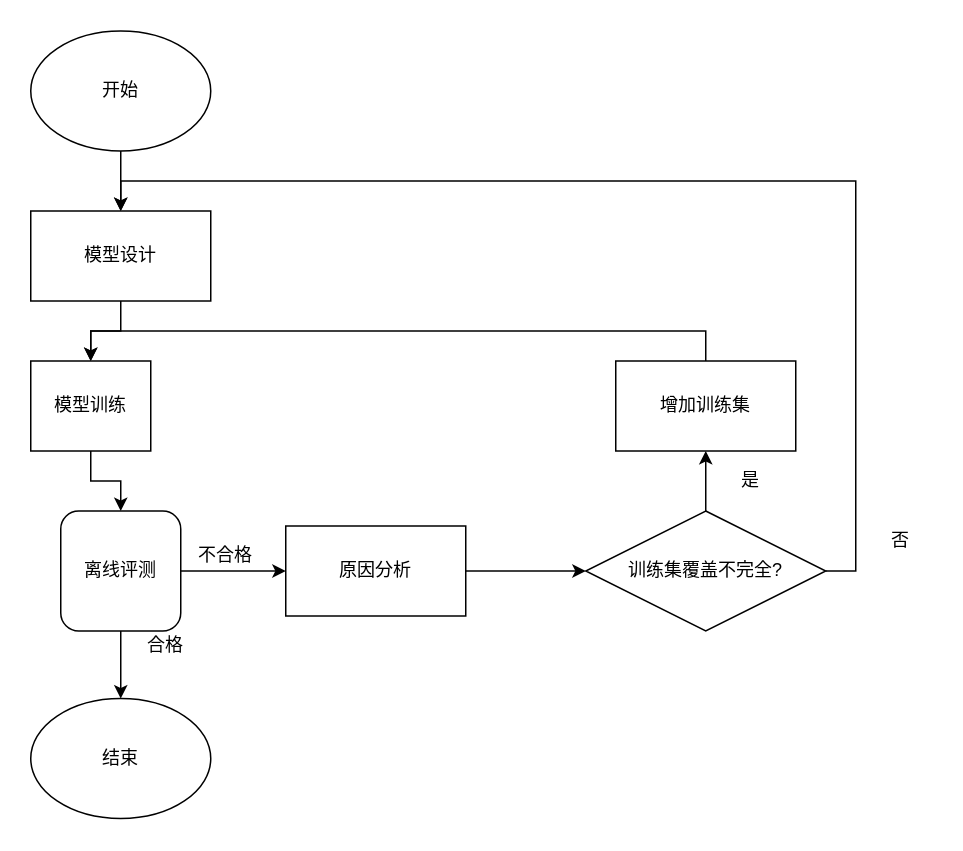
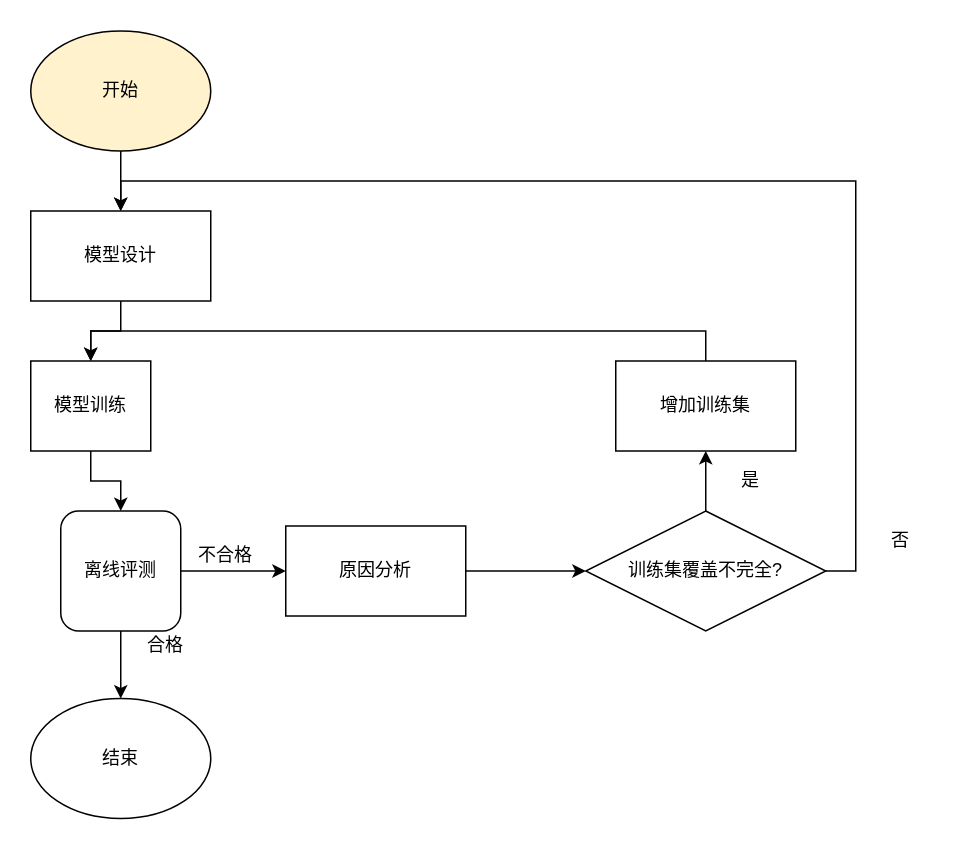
- <mxCell id="3" value="开始" style="ellipse;whiteSpace=wrap;html=1;" vertex="1" parent="1"><mxGeometry x="20" y="20" width="120" height="80" as="geometry" /></mxCell>
+ <mxCell id="3" value="开始" style="ellipse;whiteSpace=wrap;html=1;fillColor=#fff2cc;" vertex="1" parent="1"><mxGeometry x="20" y="20" width="120" height="80" as="geometry" /></mxCell>
